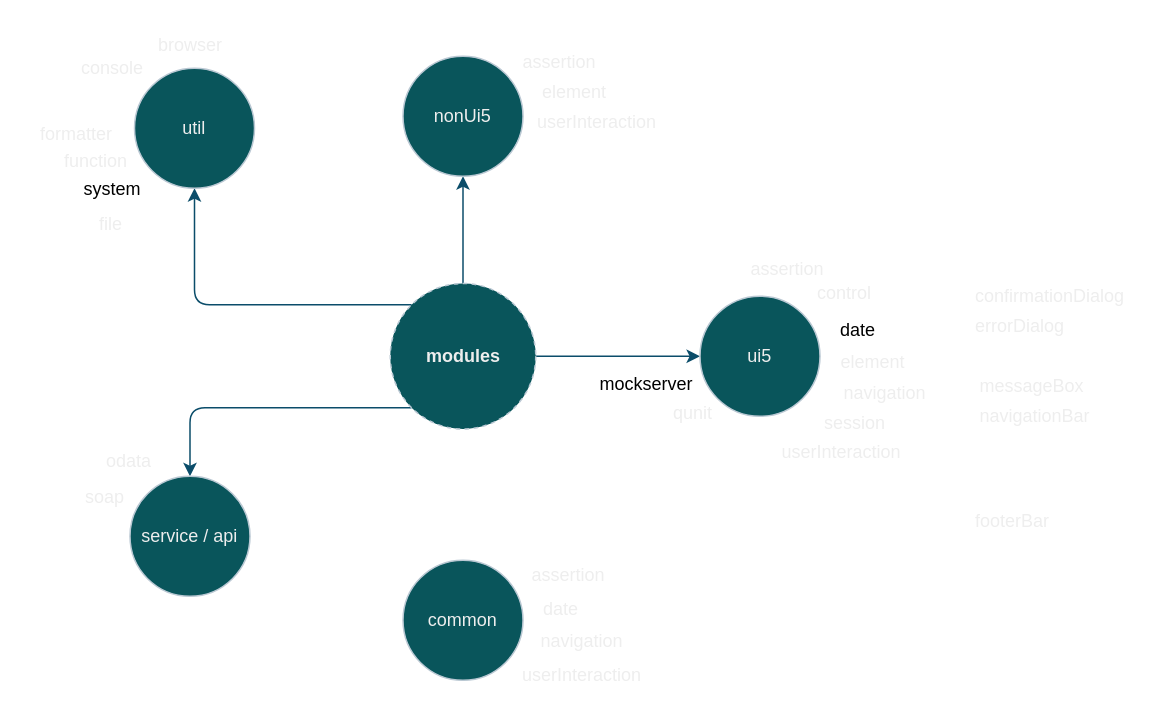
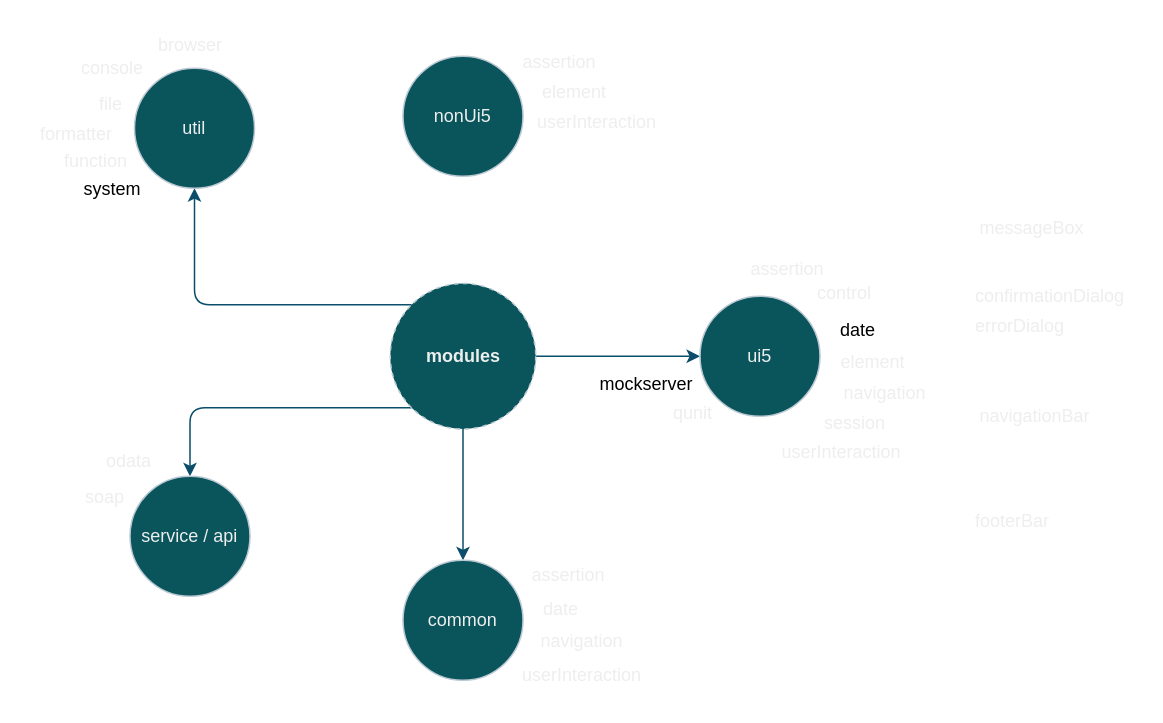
- <mxCell id="25" value="file" style="text;html=1;align=center;verticalAlign=middle;resizable=0;points=[];autosize=1;strokeColor=none;fontColor=#EEEEEE;" parent="1" vertex="1"><mxGeometry x="60" y="140" width="25" height="17" as="geometry" /></mxCell>
+ <mxCell id="25" value="file" style="text;html=1;align=center;verticalAlign=middle;resizable=0;points=[];autosize=1;strokeColor=none;fontColor=#EEEEEE;" parent="1" vertex="1"><mxGeometry x="60" y="60" width="25" height="17" as="geometry" /></mxCell>
- <mxCell id="3" value="" style="edgeStyle=orthogonalEdgeStyle;orthogonalLoop=1;jettySize=auto;html=1;strokeColor=#0B4D6A;" parent="1" source="6" target="8" edge="1"><mxGeometry relative="1" as="geometry" /></mxCell>
+ <mxCell id="3" value="" style="edgeStyle=orthogonalEdgeStyle;orthogonalLoop=1;jettySize=auto;html=1;strokeColor=#0B4D6A;" parent="1" source="6" target="9" edge="1"><mxGeometry relative="1" as="geometry" /></mxCell>
- <mxCell id="39" value="messageBox" style="text;html=1;align=center;verticalAlign=middle;resizable=0;points=[];autosize=1;strokeColor=none;fontColor=#EEEEEE;" vertex="1" parent="1"><mxGeometry x="647" y="248.5" width="79" height="17" as="geometry" /></mxCell>
+ <mxCell id="39" value="messageBox" style="text;html=1;align=center;verticalAlign=middle;resizable=0;points=[];autosize=1;strokeColor=none;fontColor=#EEEEEE;" vertex="1" parent="1"><mxGeometry x="647" y="143.5" width="79" height="17" as="geometry" /></mxCell>
